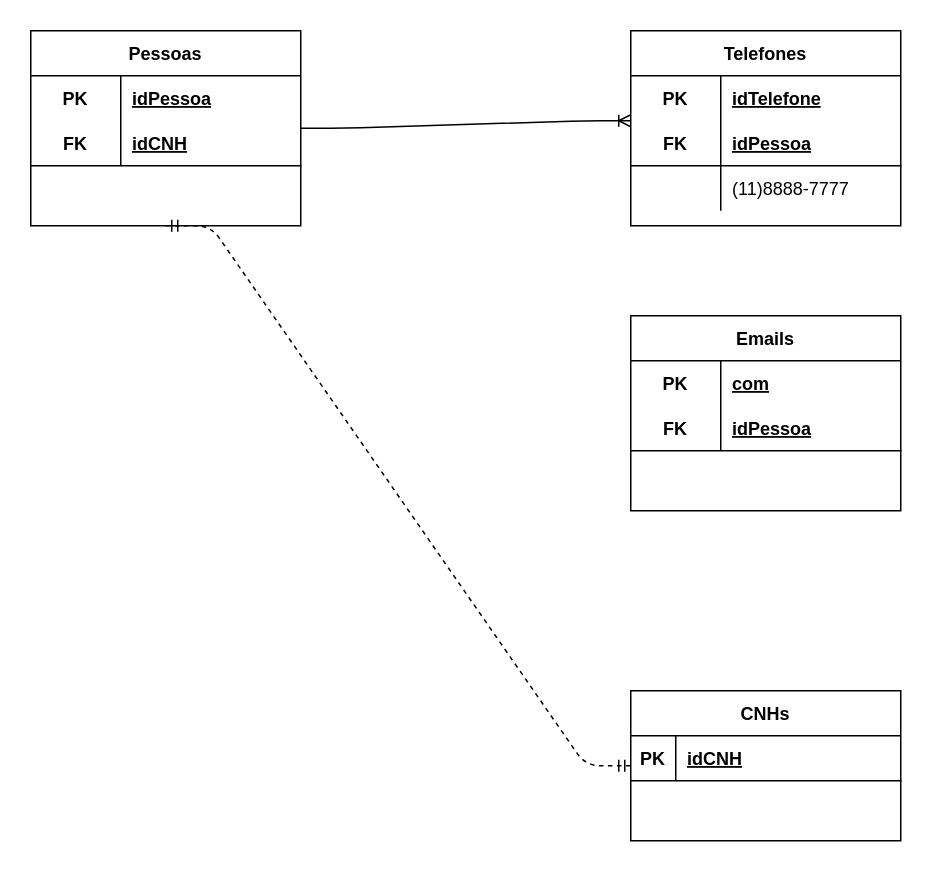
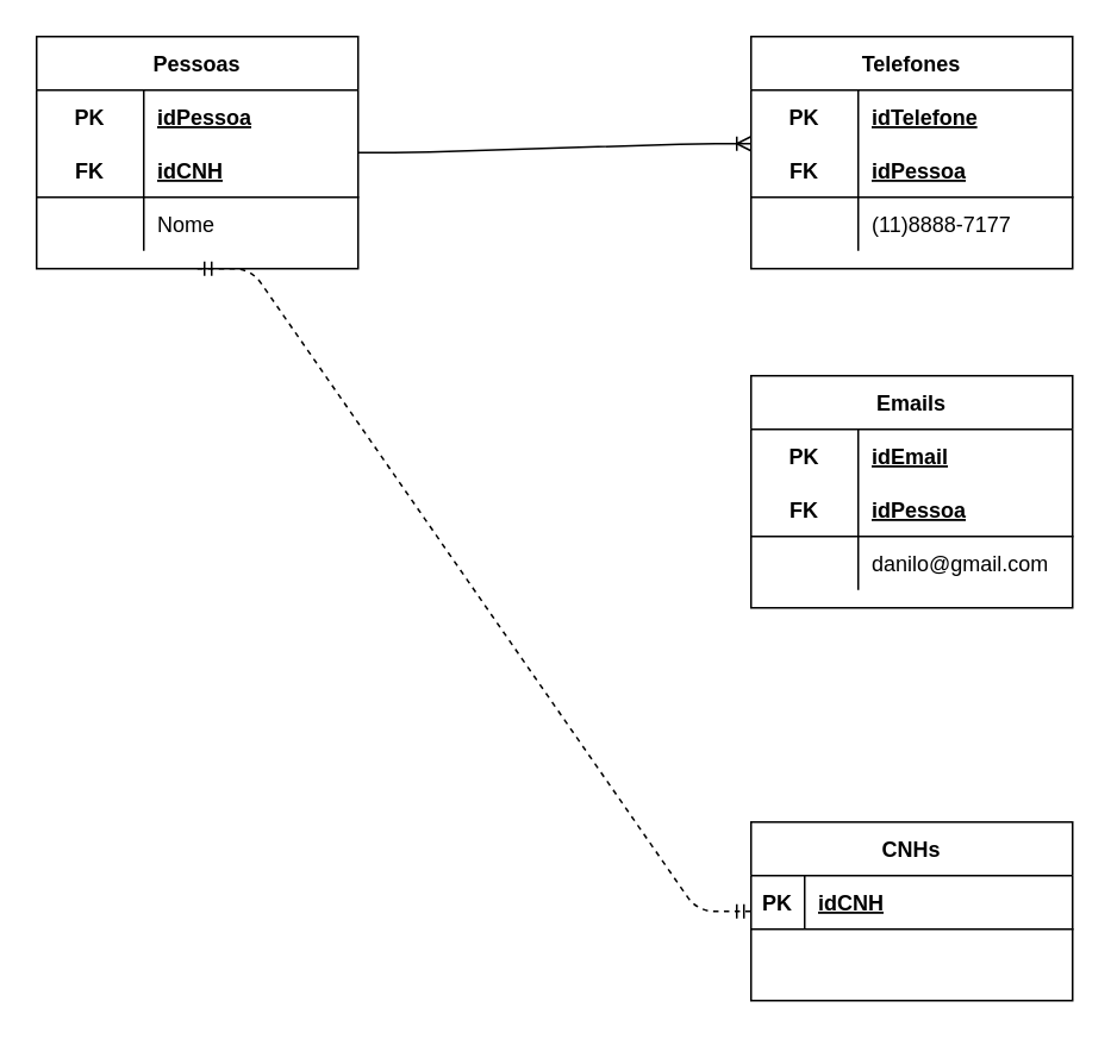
+ <mxCell id="11" value="Nome" style="shape=partialRectangle;connectable=0;fillColor=none;top=0;left=0;bottom=0;right=0;align=left;spacingLeft=6;overflow=hidden;" vertex="1" parent="9"><mxGeometry x="60" width="120" height="30" as="geometry" /></mxCell>
- <mxCell id="28" value="(11)8888-7777" style="shape=partialRectangle;connectable=0;fillColor=none;top=0;left=0;bottom=0;right=0;align=left;spacingLeft=6;overflow=hidden;" vertex="1" parent="26"><mxGeometry x="60" width="120" height="30" as="geometry" /></mxCell>
+ <mxCell id="28" value="(11)8888-7177" style="shape=partialRectangle;connectable=0;fillColor=none;top=0;left=0;bottom=0;right=0;align=left;spacingLeft=6;overflow=hidden;" vertex="1" parent="26"><mxGeometry x="60" width="120" height="30" as="geometry" /></mxCell>
- <mxCell id="33" value="com" style="shape=partialRectangle;connectable=0;fillColor=none;top=0;left=0;bottom=0;right=0;align=left;spacingLeft=6;fontStyle=5;overflow=hidden;" vertex="1" parent="31"><mxGeometry x="60" width="120" height="30" as="geometry" /></mxCell>
+ <mxCell id="33" value="idEmail" style="shape=partialRectangle;connectable=0;fillColor=none;top=0;left=0;bottom=0;right=0;align=left;spacingLeft=6;fontStyle=5;overflow=hidden;" vertex="1" parent="31"><mxGeometry x="60" width="120" height="30" as="geometry" /></mxCell>
+ <mxCell id="39" value="danilo@gmail.com" style="shape=partialRectangle;connectable=0;fillColor=none;top=0;left=0;bottom=0;right=0;align=left;spacingLeft=6;overflow=hidden;" vertex="1" parent="37"><mxGeometry x="60" width="120" height="30" as="geometry" /></mxCell>
